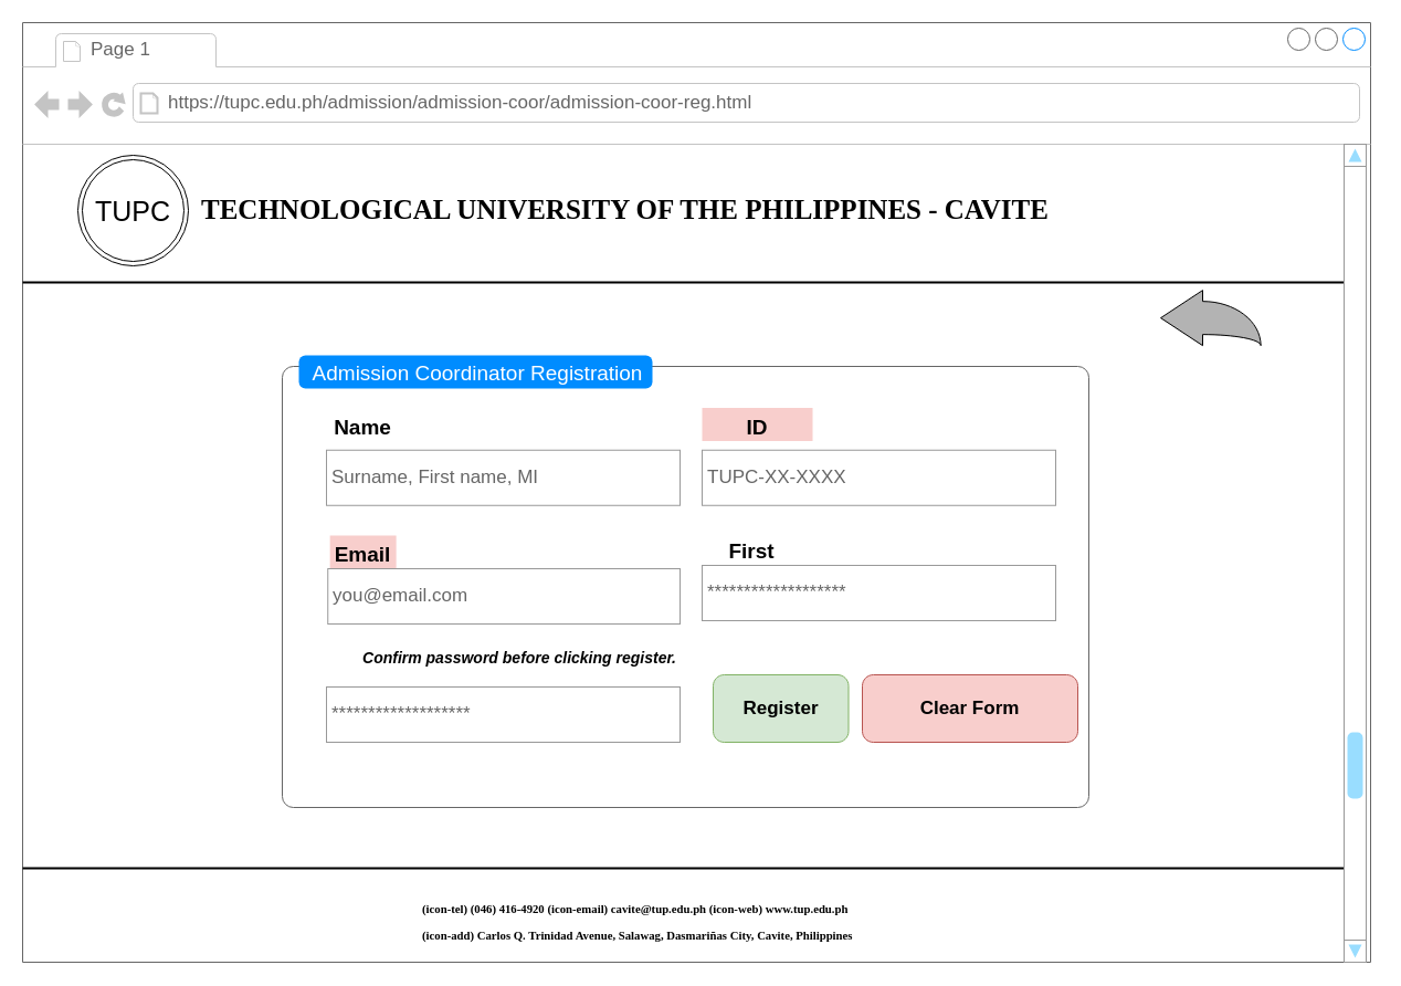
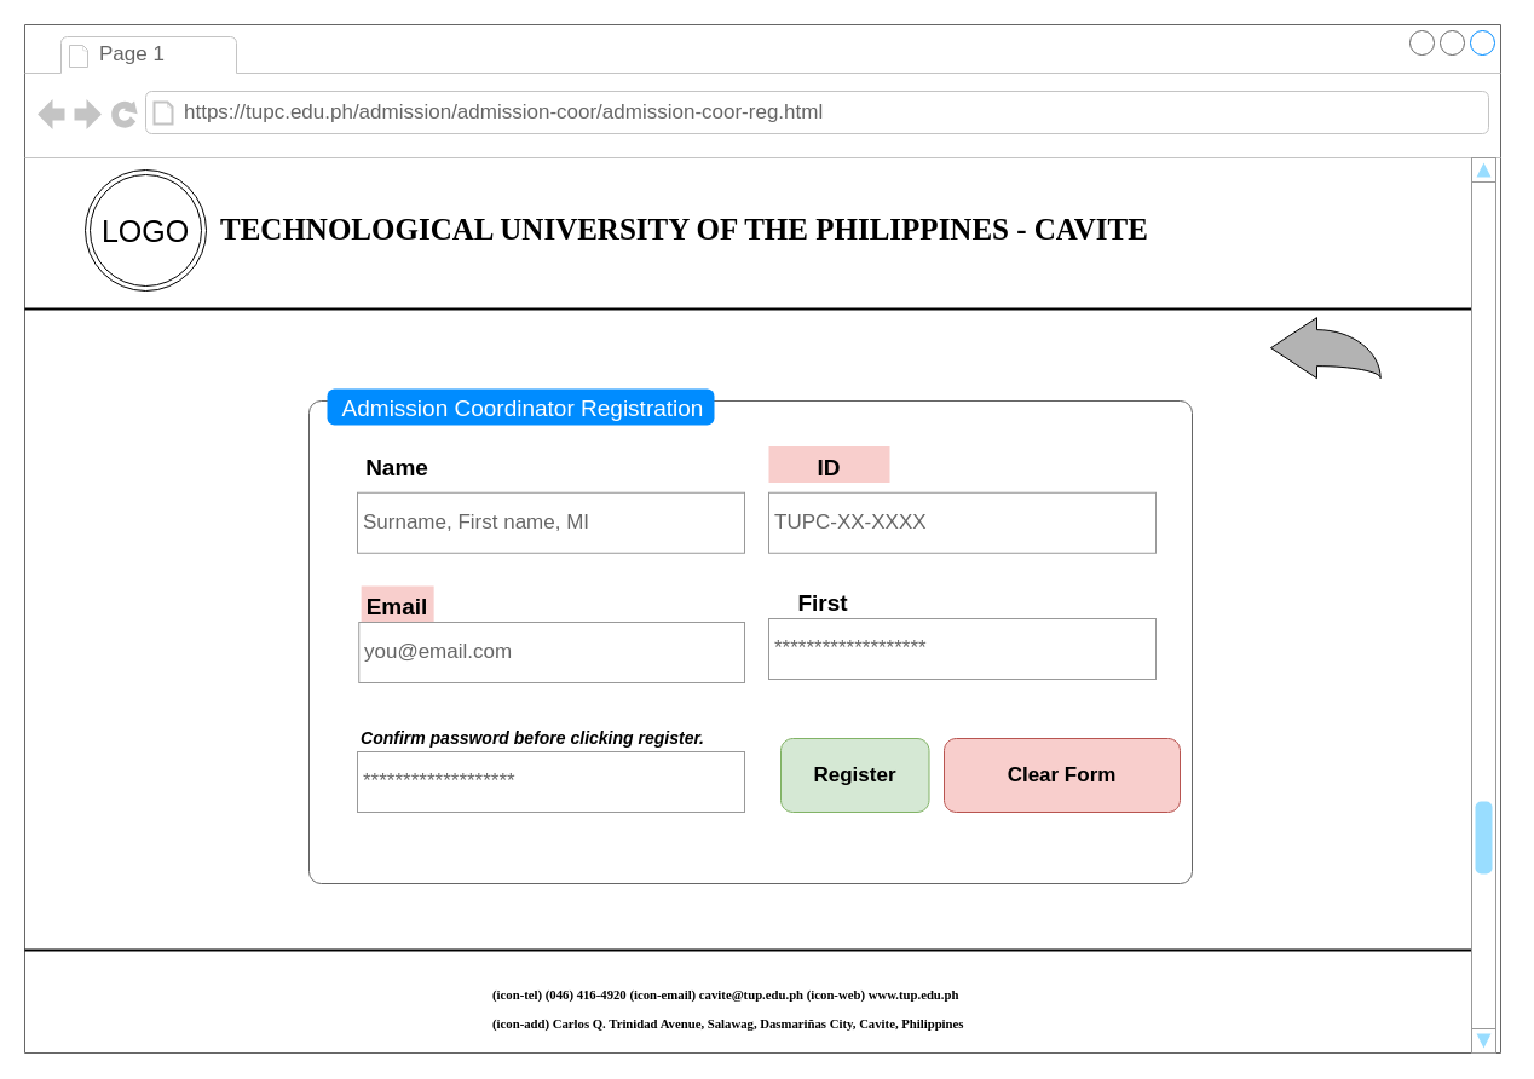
- <mxCell id="7" value="TUPC" style="ellipse;shape=doubleEllipse;whiteSpace=wrap;html=1;fontSize=25;" parent="2" vertex="1"><mxGeometry x="50" y="120" width="100" height="100" as="geometry" /></mxCell>
+ <mxCell id="7" value="LOGO" style="ellipse;shape=doubleEllipse;whiteSpace=wrap;html=1;fontSize=25;" parent="2" vertex="1"><mxGeometry x="50" y="120" width="100" height="100" as="geometry" /></mxCell>
- <mxCell id="20" value="&lt;b&gt;&lt;i&gt;&lt;font style=&quot;font-size: 14px&quot;&gt;Confirm password before clicking register.&lt;/font&gt;&lt;/i&gt;&lt;br&gt;&lt;/b&gt;" style="rounded=0;whiteSpace=wrap;html=1;fontSize=19;align=center;verticalAlign=top;strokeColor=none;" parent="11" vertex="1"><mxGeometry x="70" y="255" width="290" height="30" as="geometry" /></mxCell>
+ <mxCell id="20" value="&lt;b&gt;&lt;i&gt;&lt;font style=&quot;font-size: 14px&quot;&gt;Confirm password before clicking register.&lt;/font&gt;&lt;/i&gt;&lt;br&gt;&lt;/b&gt;" style="rounded=0;whiteSpace=wrap;html=1;fontSize=19;align=center;verticalAlign=top;strokeColor=none;" parent="11" vertex="1"><mxGeometry x="40" y="270" width="290" height="30" as="geometry" /></mxCell>
- <mxCell id="10" value="&lt;span style=&quot;font-family: &amp;#34;euphemia&amp;#34; ; font-size: 10.72px ; font-weight: 700&quot;&gt;(icon-tel) (046) 416-4920 (icon-email) cavite@tup.edu.ph (icon-web) www.tup.edu.ph&lt;br&gt;&lt;/span&gt;&lt;span style=&quot;font-family: &amp;#34;euphemia&amp;#34; ; font-size: 10.72px ; font-weight: 700&quot;&gt;(icon-add) Carlos Q. Trinidad Avenue, Salawag, Dasmariñas City, Cavite, Philippines&lt;/span&gt;&lt;span style=&quot;font-family: &amp;#34;euphemia&amp;#34; ; font-size: 10.72px ; font-weight: 700&quot;&gt;&lt;br&gt;&lt;/span&gt;" style="rounded=0;whiteSpace=wrap;html=1;fontSize=20;strokeWidth=1;fillColor=none;align=left;verticalAlign=top;strokeColor=none;" parent="2" vertex="1"><mxGeometry x="360" y="780" width="480" height="60" as="geometry" /></mxCell>
+ <mxCell id="10" value="&lt;span style=&quot;font-family: &amp;#34;euphemia&amp;#34; ; font-size: 10.72px ; font-weight: 700&quot;&gt;(icon-tel) (046) 416-4920 (icon-email) cavite@tup.edu.ph (icon-web) www.tup.edu.ph&lt;br&gt;&lt;/span&gt;&lt;span style=&quot;font-family: &amp;#34;euphemia&amp;#34; ; font-size: 10.72px ; font-weight: 700&quot;&gt;(icon-add) Carlos Q. Trinidad Avenue, Salawag, Dasmariñas City, Cavite, Philippines&lt;/span&gt;&lt;span style=&quot;font-family: &amp;#34;euphemia&amp;#34; ; font-size: 10.72px ; font-weight: 700&quot;&gt;&lt;br&gt;&lt;/span&gt;" style="rounded=0;whiteSpace=wrap;html=1;fontSize=20;strokeWidth=1;fillColor=none;align=left;verticalAlign=top;strokeColor=none;" parent="2" vertex="1"><mxGeometry x="385" y="780" width="480" height="60" as="geometry" /></mxCell>
